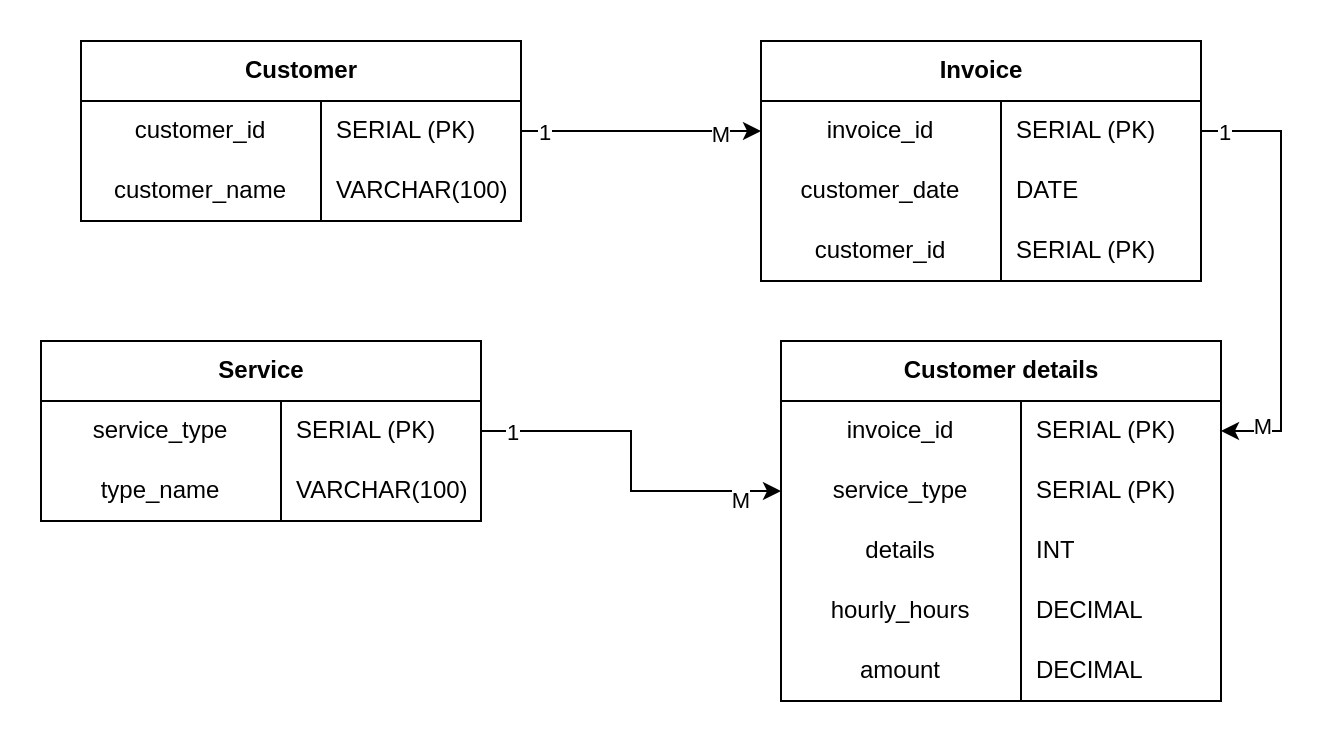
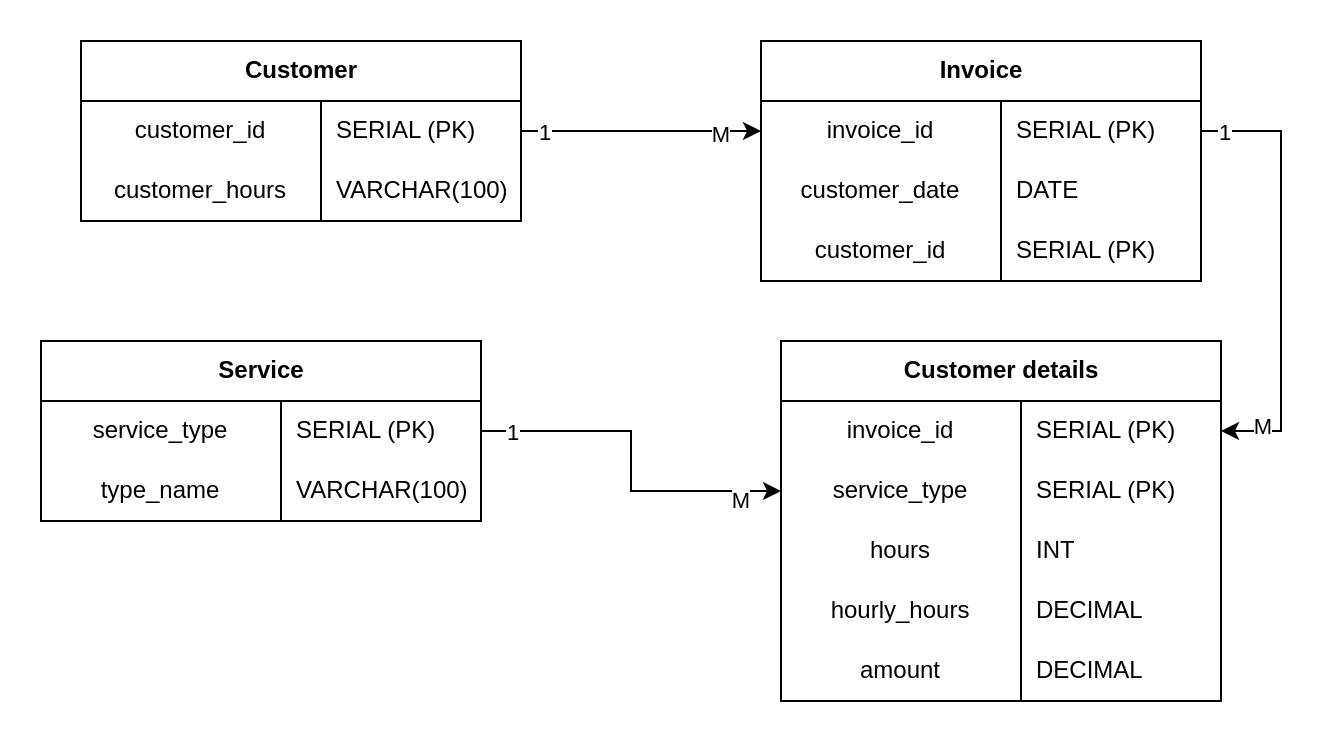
- <mxCell id="14" value="&lt;span style=&quot;text-align: left;&quot;&gt;customer_name&lt;/span&gt;" style="shape=partialRectangle;connectable=0;fillColor=none;top=0;left=0;bottom=0;right=0;editable=1;overflow=hidden;whiteSpace=wrap;html=1;" vertex="1" parent="13"><mxGeometry width="120" height="30" as="geometry"><mxRectangle width="120" height="30" as="alternateBounds" /></mxGeometry></mxCell>
+ <mxCell id="14" value="&lt;span style=&quot;text-align: left;&quot;&gt;customer_hours&lt;/span&gt;" style="shape=partialRectangle;connectable=0;fillColor=none;top=0;left=0;bottom=0;right=0;editable=1;overflow=hidden;whiteSpace=wrap;html=1;" vertex="1" parent="13"><mxGeometry width="120" height="30" as="geometry"><mxRectangle width="120" height="30" as="alternateBounds" /></mxGeometry></mxCell>
- <mxCell id="34" value="details" style="shape=partialRectangle;connectable=0;fillColor=none;top=0;left=0;bottom=0;right=0;editable=1;overflow=hidden;whiteSpace=wrap;html=1;" vertex="1" parent="33"><mxGeometry width="120" height="30" as="geometry"><mxRectangle width="120" height="30" as="alternateBounds" /></mxGeometry></mxCell>
+ <mxCell id="34" value="hours" style="shape=partialRectangle;connectable=0;fillColor=none;top=0;left=0;bottom=0;right=0;editable=1;overflow=hidden;whiteSpace=wrap;html=1;" vertex="1" parent="33"><mxGeometry width="120" height="30" as="geometry"><mxRectangle width="120" height="30" as="alternateBounds" /></mxGeometry></mxCell>
